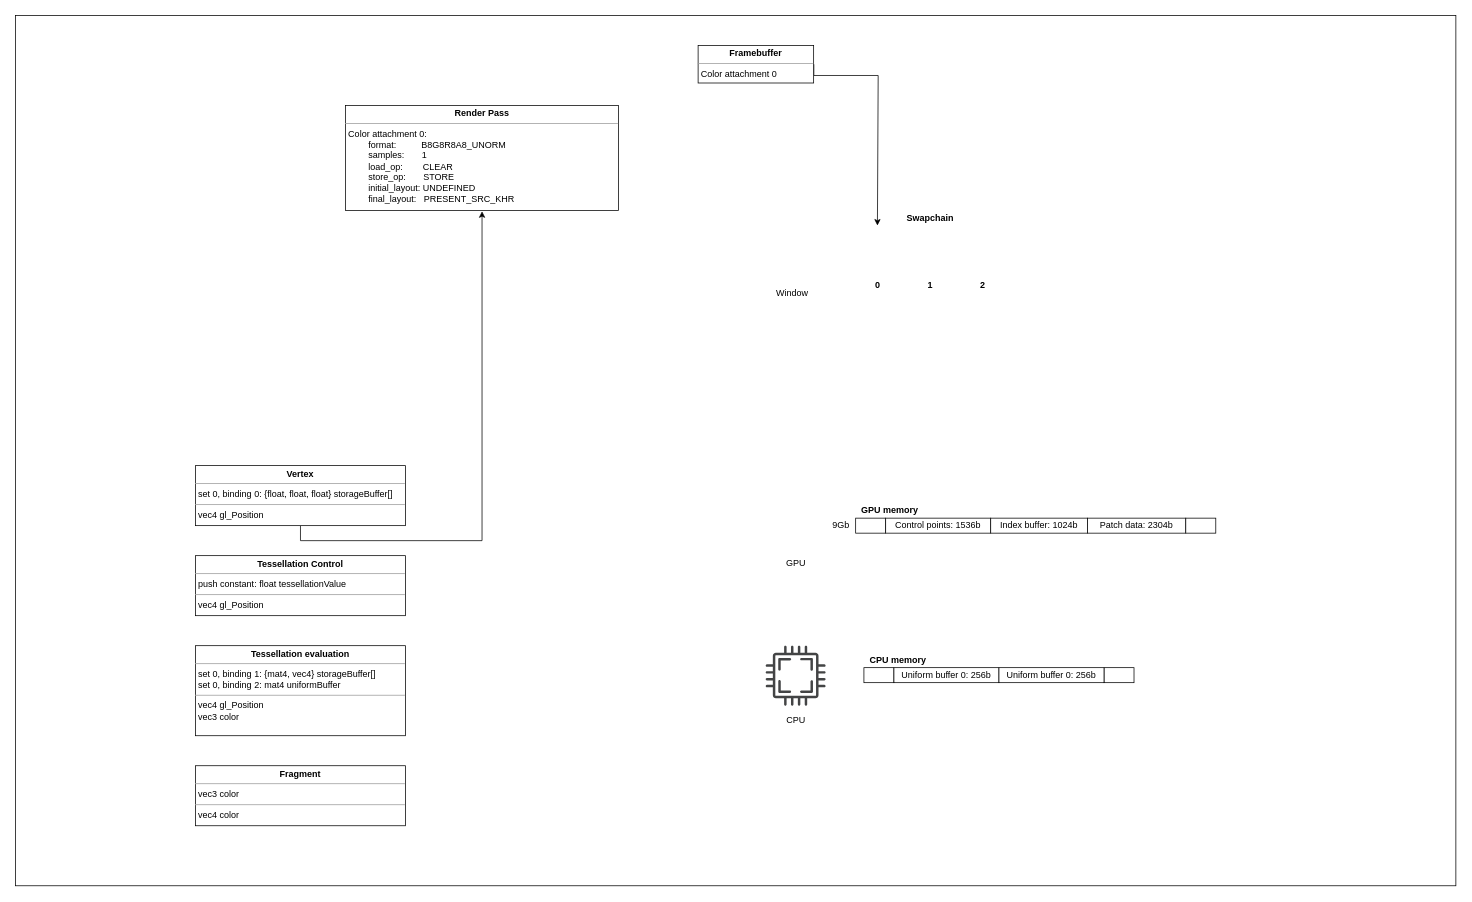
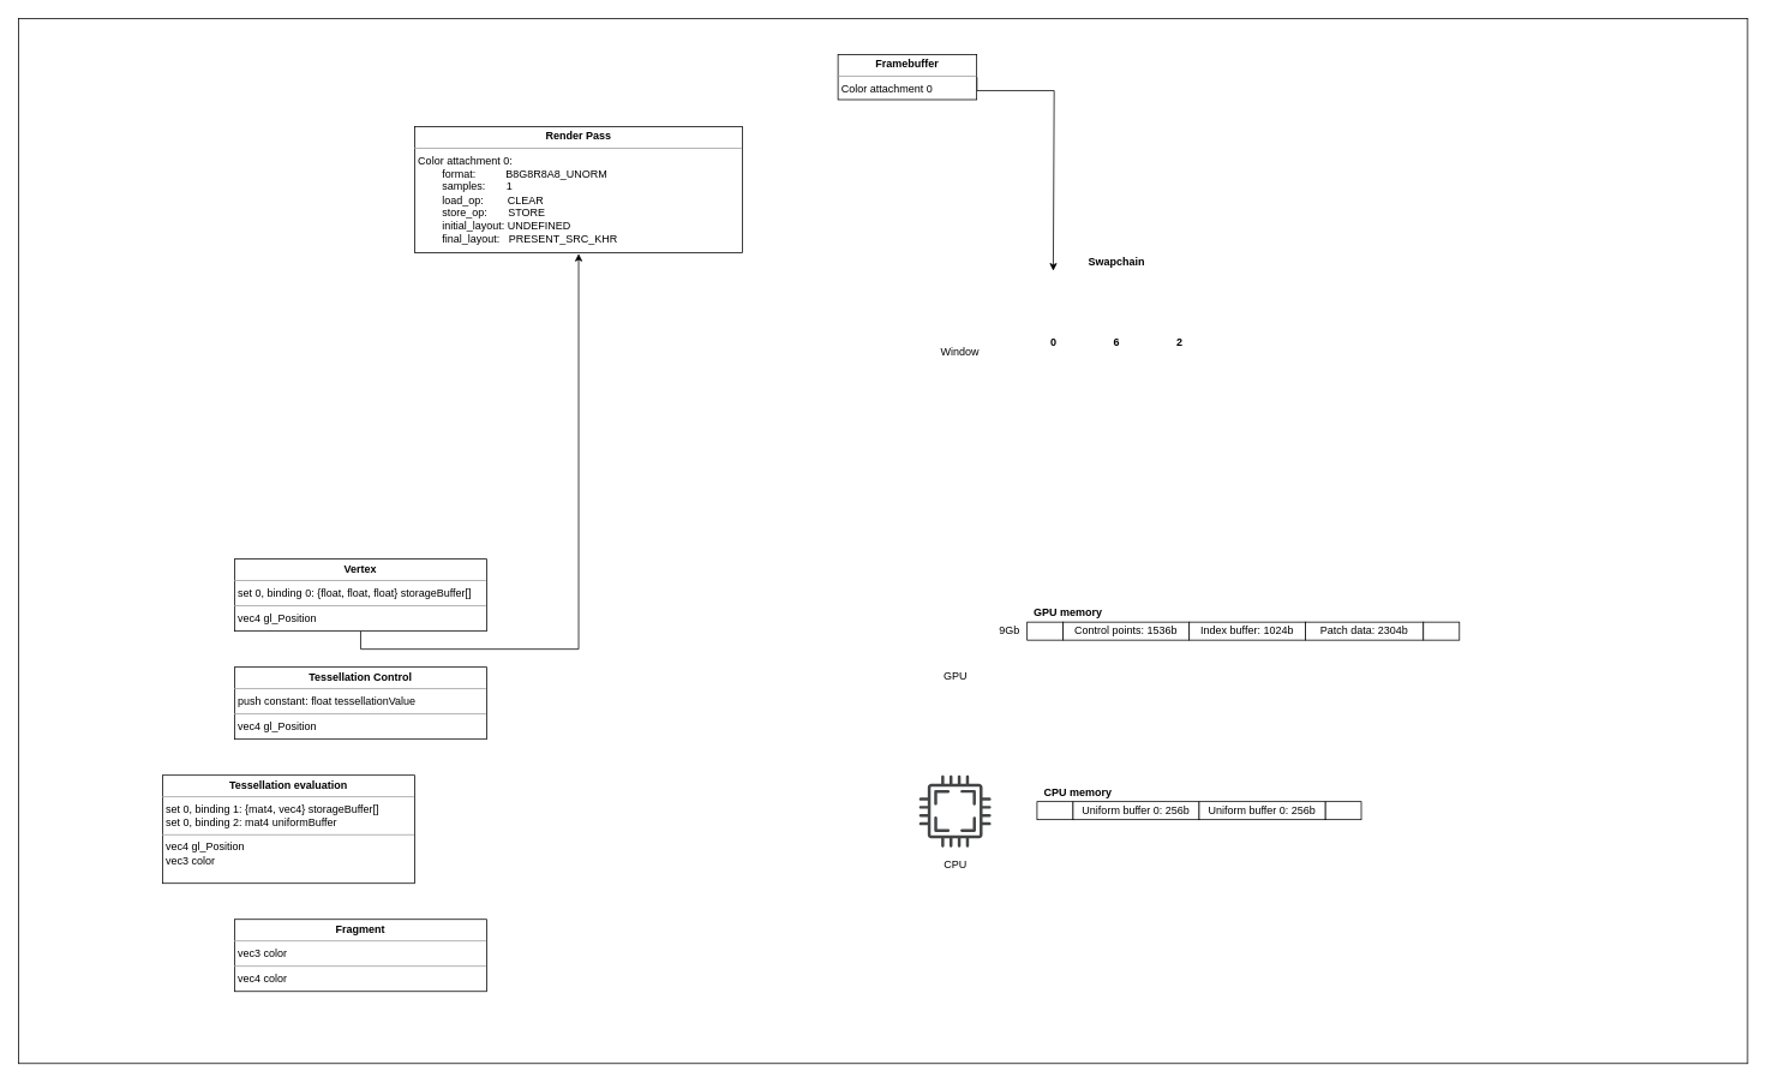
- <mxCell id="28" value="1" style="text;html=1;align=center;verticalAlign=middle;resizable=0;points=[];autosize=1;strokeColor=none;fontStyle=1" parent="1" vertex="1"><mxGeometry x="1228.5" y="370" width="20" height="20" as="geometry" /></mxCell>
+ <mxCell id="28" value="6" style="text;html=1;align=center;verticalAlign=middle;resizable=0;points=[];autosize=1;strokeColor=none;fontStyle=1" parent="1" vertex="1"><mxGeometry x="1228.5" y="370" width="20" height="20" as="geometry" /></mxCell>
- <mxCell id="36" value="Window" style="text;html=1;align=center;verticalAlign=middle;resizable=0;points=[];autosize=1;strokeColor=none;fontSize=12;" parent="1" vertex="1"><mxGeometry x="1025" y="380" width="60" height="20" as="geometry" /></mxCell>
+ <mxCell id="36" value="Window" style="text;html=1;align=center;verticalAlign=middle;resizable=0;points=[];autosize=1;strokeColor=none;fontSize=12;" parent="1" vertex="1"><mxGeometry x="1035" y="380" width="60" height="20" as="geometry" /></mxCell>
- <mxCell id="9" value="&lt;p style=&quot;margin: 0px ; margin-top: 4px ; text-align: center&quot;&gt;&lt;b&gt;Tessellation evaluation&lt;br&gt;&lt;/b&gt;&lt;/p&gt;&lt;hr size=&quot;1&quot;&gt;&lt;p style=&quot;margin: 0px ; margin-left: 4px&quot;&gt;set 0, binding 1: {mat4, vec4} storageBuffer[]&lt;/p&gt;&lt;p style=&quot;margin: 0px ; margin-left: 4px&quot;&gt;set 0, binding 2: mat4 uniformBuffer&lt;/p&gt;&lt;hr size=&quot;1&quot;&gt;&lt;p style=&quot;margin: 0px ; margin-left: 4px&quot;&gt;vec4 gl_Position&lt;br&gt;vec3 color&lt;/p&gt;" style="verticalAlign=top;align=left;overflow=fill;fontSize=12;fontFamily=Helvetica;html=1;" parent="1" vertex="1"><mxGeometry x="260" y="860" width="280" height="120" as="geometry" /></mxCell>
+ <mxCell id="9" value="&lt;p style=&quot;margin: 0px ; margin-top: 4px ; text-align: center&quot;&gt;&lt;b&gt;Tessellation evaluation&lt;br&gt;&lt;/b&gt;&lt;/p&gt;&lt;hr size=&quot;1&quot;&gt;&lt;p style=&quot;margin: 0px ; margin-left: 4px&quot;&gt;set 0, binding 1: {mat4, vec4} storageBuffer[]&lt;/p&gt;&lt;p style=&quot;margin: 0px ; margin-left: 4px&quot;&gt;set 0, binding 2: mat4 uniformBuffer&lt;/p&gt;&lt;hr size=&quot;1&quot;&gt;&lt;p style=&quot;margin: 0px ; margin-left: 4px&quot;&gt;vec4 gl_Position&lt;br&gt;vec3 color&lt;/p&gt;" style="verticalAlign=top;align=left;overflow=fill;fontSize=12;fontFamily=Helvetica;html=1;" parent="1" vertex="1"><mxGeometry x="180" y="860" width="280" height="120" as="geometry" /></mxCell>
